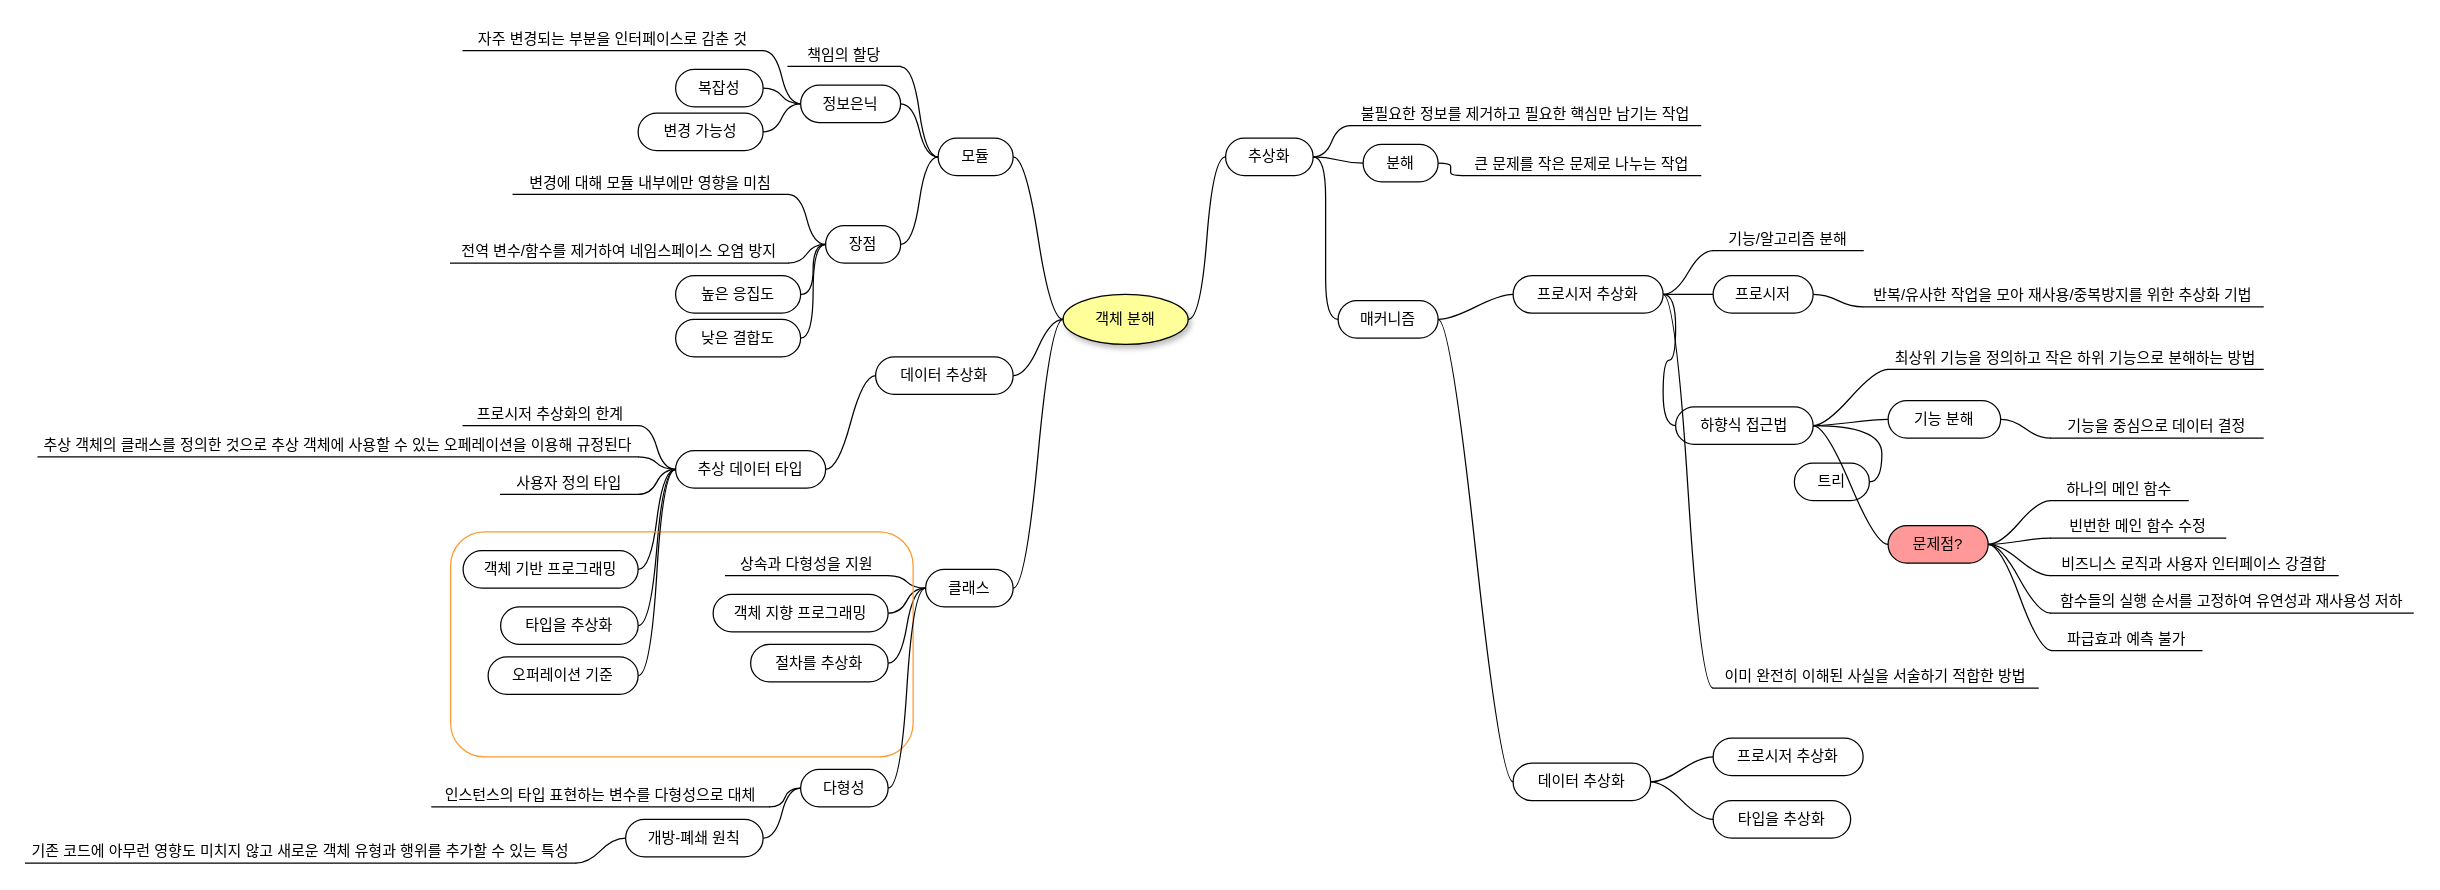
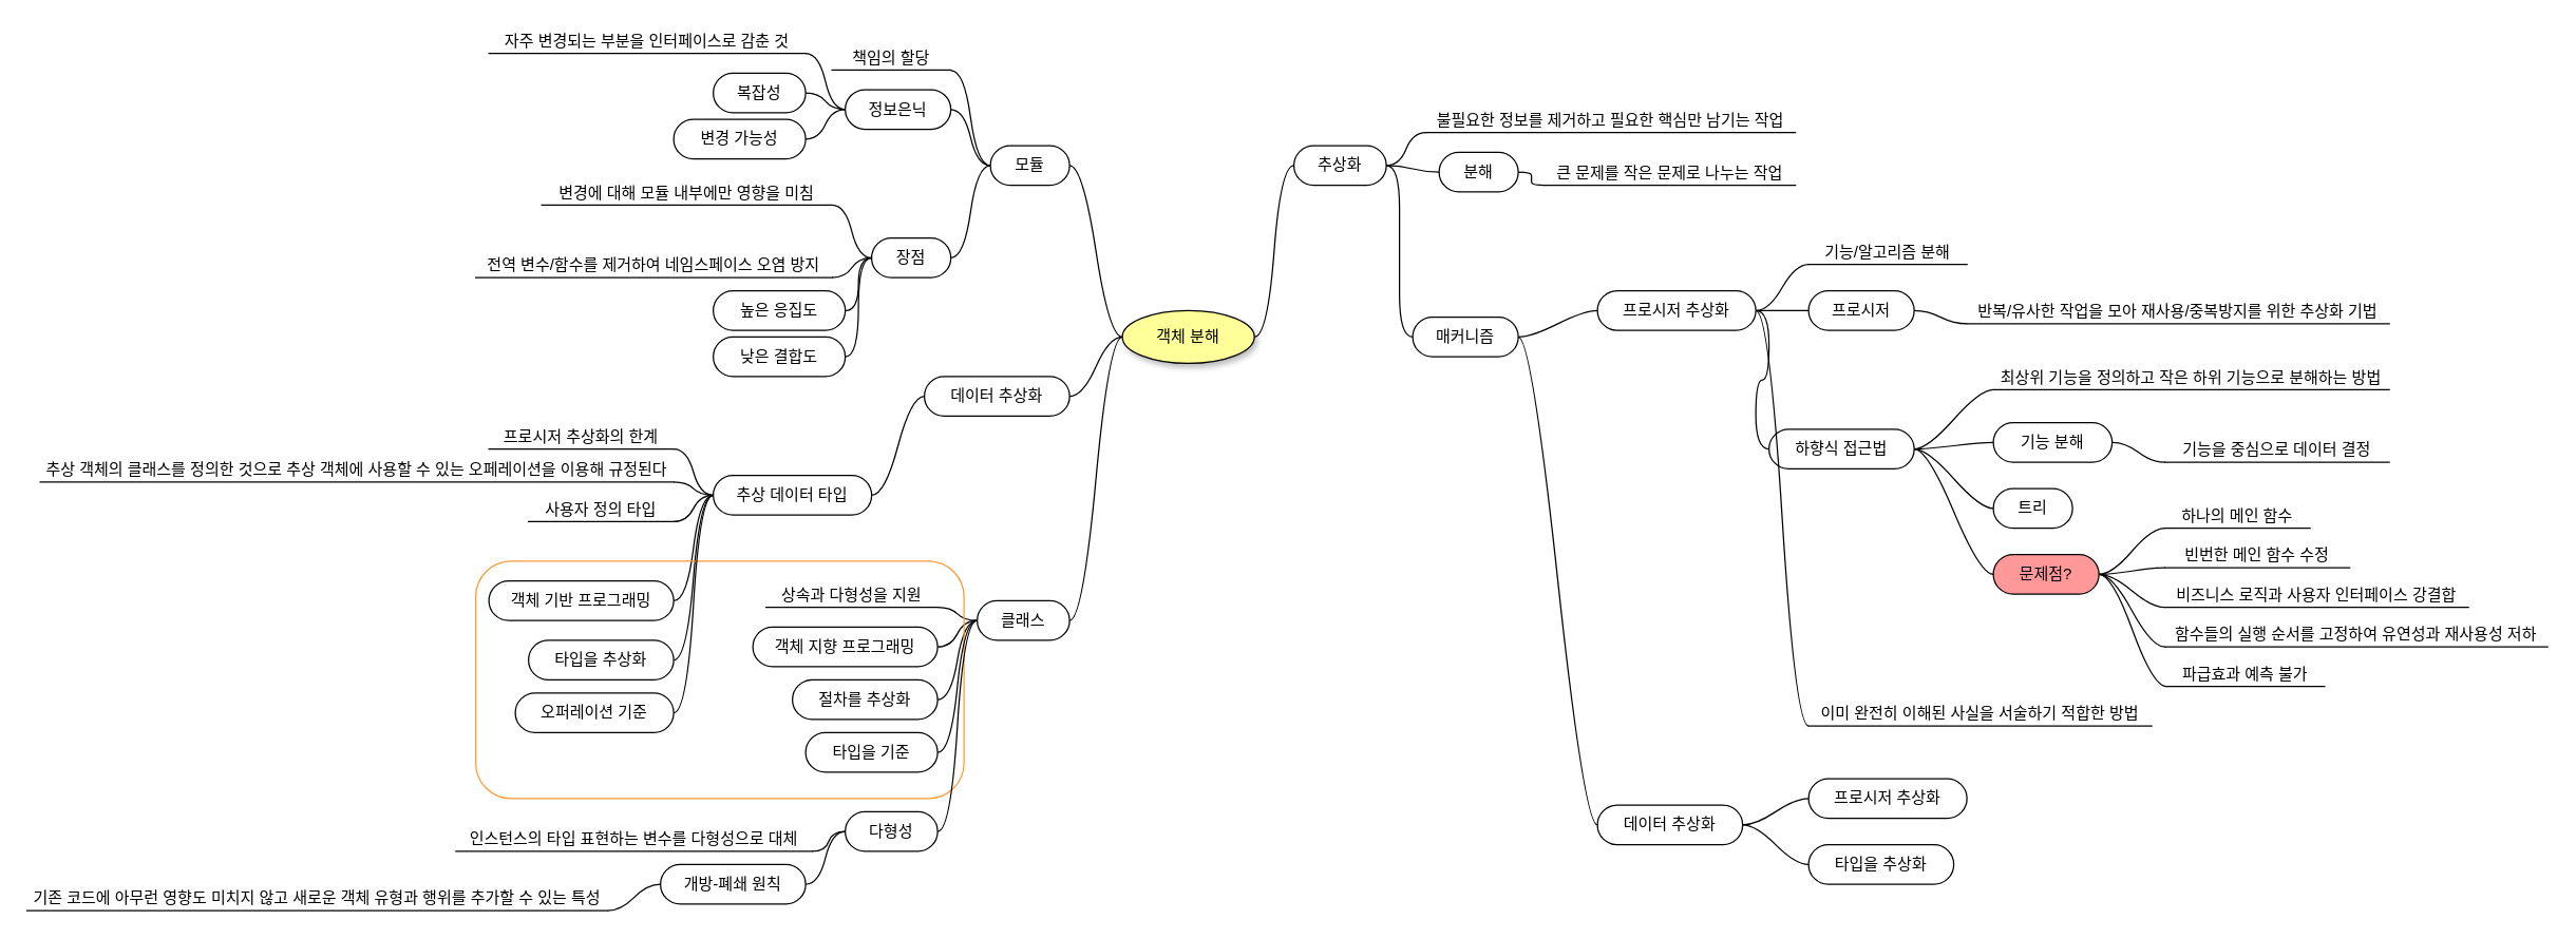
- <mxCell id="35" value="트리" style="whiteSpace=wrap;html=1;rounded=1;arcSize=50;align=center;verticalAlign=middle;container=1;recursiveResize=0;strokeWidth=1;autosize=1;spacing=4;treeFolding=1;treeMoving=1;" vertex="1" parent="1"><mxGeometry x="1435" y="370" width="60" height="30" as="geometry" /></mxCell>
+ <mxCell id="35" value="트리" style="whiteSpace=wrap;html=1;rounded=1;arcSize=50;align=center;verticalAlign=middle;container=1;recursiveResize=0;strokeWidth=1;autosize=1;spacing=4;treeFolding=1;treeMoving=1;" vertex="1" parent="1"><mxGeometry x="1510" y="370" width="60" height="30" as="geometry" /></mxCell>
+ <mxCell id="99" value="" style="edgeStyle=entityRelationEdgeStyle;startArrow=none;endArrow=none;segment=10;curved=1;" edge="1" target="98" parent="1" source="83"><mxGeometry relative="1" as="geometry"><mxPoint x="540" y="595" as="sourcePoint" /></mxGeometry></mxCell>
+ <mxCell id="98" value="타입을 기준" style="whiteSpace=wrap;html=1;rounded=1;arcSize=50;align=center;verticalAlign=middle;container=1;recursiveResize=0;strokeWidth=1;autosize=1;spacing=4;treeFolding=1;treeMoving=1;shadow=0;fillColor=none;" vertex="1" parent="1"><mxGeometry x="610" y="555" width="100" height="30" as="geometry" /></mxCell>
